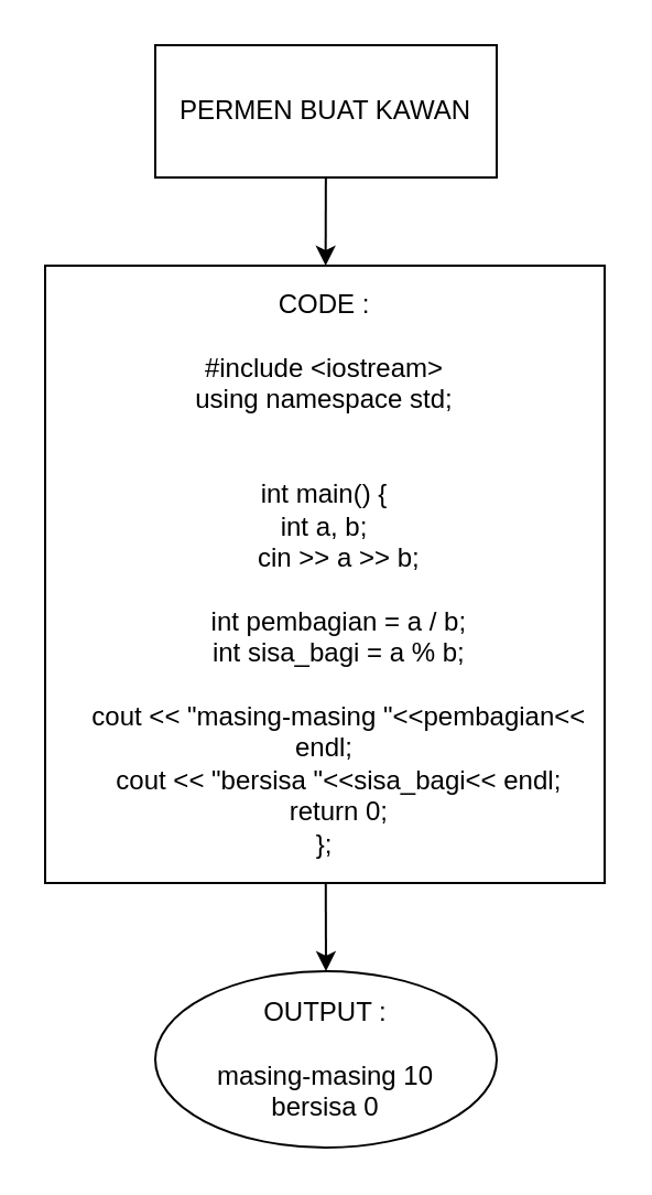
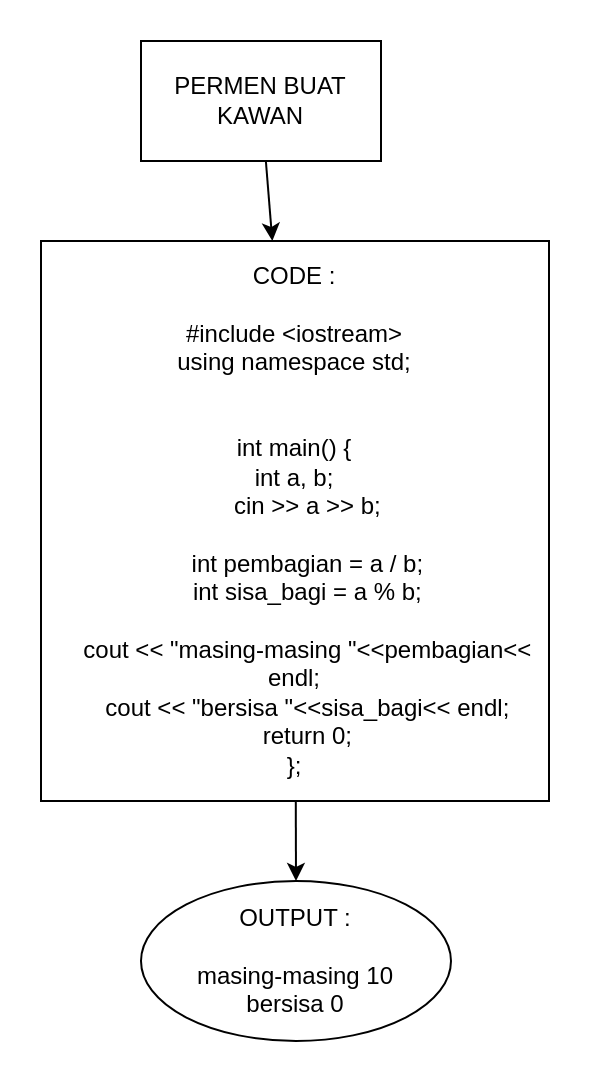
- <mxCell id="3" value="PERMEN BUAT KAWAN" style="rounded=0;whiteSpace=wrap;html=1;" vertex="1" parent="1"><mxGeometry x="70" y="20" width="155" height="60" as="geometry" /></mxCell>
+ <mxCell id="3" value="PERMEN BUAT KAWAN" style="rounded=0;whiteSpace=wrap;html=1;" vertex="1" parent="1"><mxGeometry x="70" y="20" width="120" height="60" as="geometry" /></mxCell>
